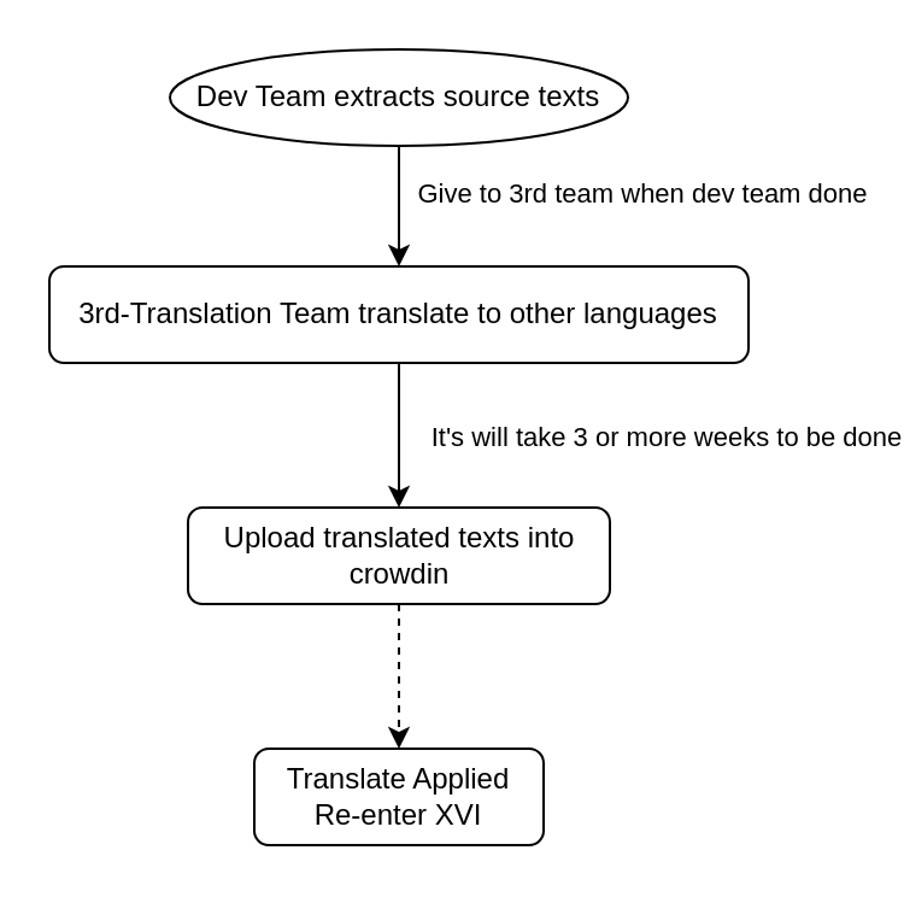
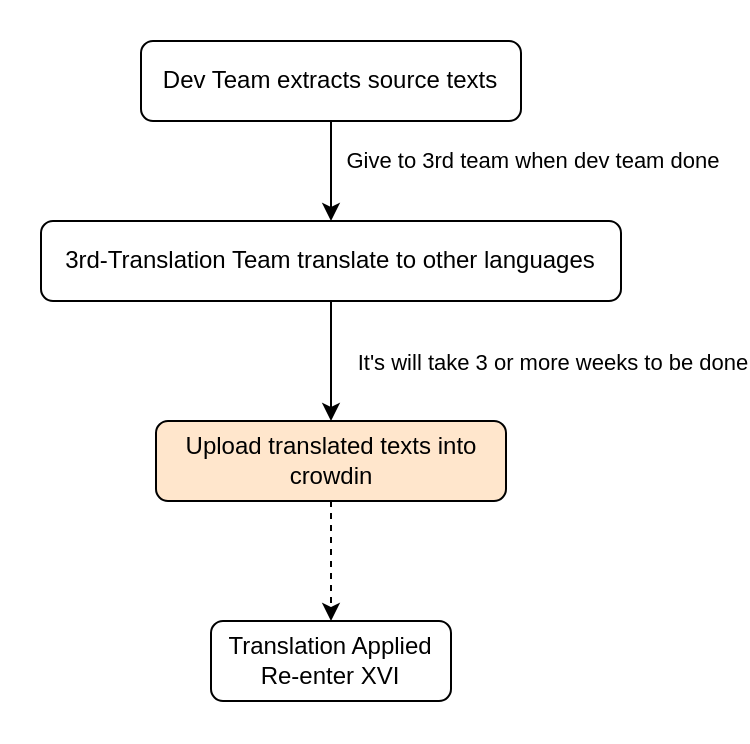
- <mxCell id="4" value="Dev Team extracts source texts" style="ellipse;whiteSpace=wrap;html=1;fontSize=12;glass=0;strokeWidth=1;shadow=0;" vertex="1" parent="1"><mxGeometry x="70" y="20" width="190" height="40" as="geometry" /></mxCell>
+ <mxCell id="4" value="Dev Team extracts source texts" style="rounded=1;whiteSpace=wrap;html=1;fontSize=12;glass=0;strokeWidth=1;shadow=0;" vertex="1" parent="1"><mxGeometry x="70" y="20" width="190" height="40" as="geometry" /></mxCell>
- <mxCell id="9" value="Upload translated texts into crowdin" style="rounded=1;whiteSpace=wrap;html=1;fontSize=12;glass=0;strokeWidth=1;shadow=0;" vertex="1" parent="1"><mxGeometry x="77.5" y="210" width="175" height="40" as="geometry" /></mxCell>
+ <mxCell id="9" value="Upload translated texts into crowdin" style="rounded=1;whiteSpace=wrap;html=1;fontSize=12;glass=0;strokeWidth=1;shadow=0;fillColor=#ffe6cc;" vertex="1" parent="1"><mxGeometry x="77.5" y="210" width="175" height="40" as="geometry" /></mxCell>
- <mxCell id="10" value="Translate Applied&lt;br&gt;Re-enter XVI" style="rounded=1;whiteSpace=wrap;html=1;fontSize=12;glass=0;strokeWidth=1;shadow=0;" vertex="1" parent="1"><mxGeometry x="105" y="310" width="120" height="40" as="geometry" /></mxCell>
+ <mxCell id="10" value="Translation Applied&lt;br&gt;Re-enter XVI" style="rounded=1;whiteSpace=wrap;html=1;fontSize=12;glass=0;strokeWidth=1;shadow=0;" vertex="1" parent="1"><mxGeometry x="105" y="310" width="120" height="40" as="geometry" /></mxCell>
